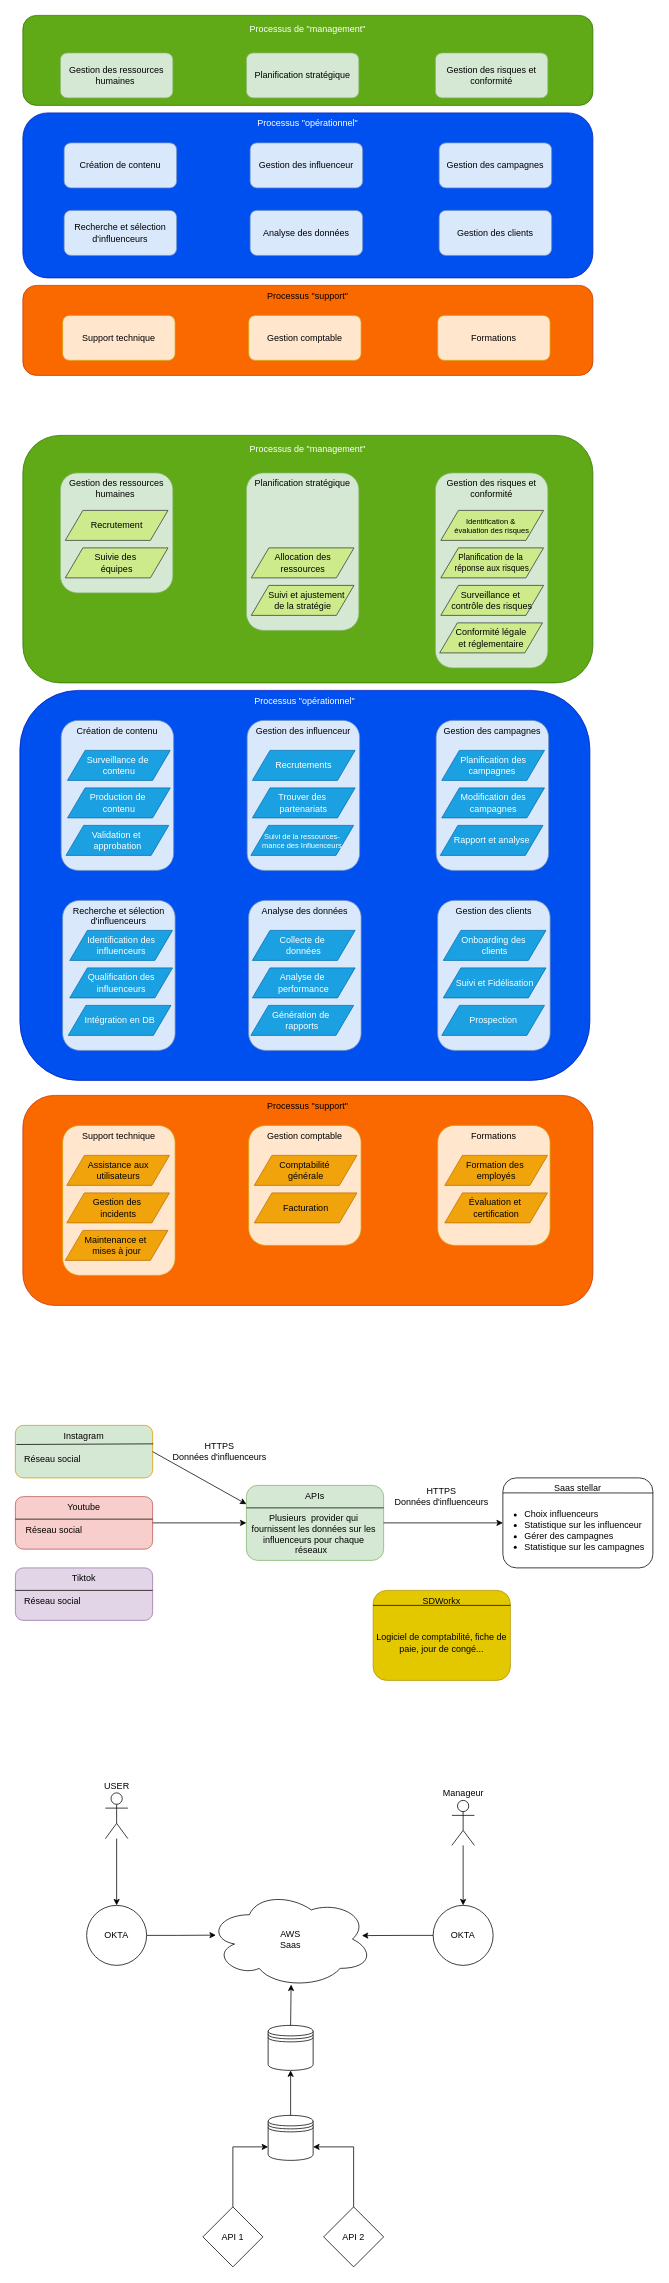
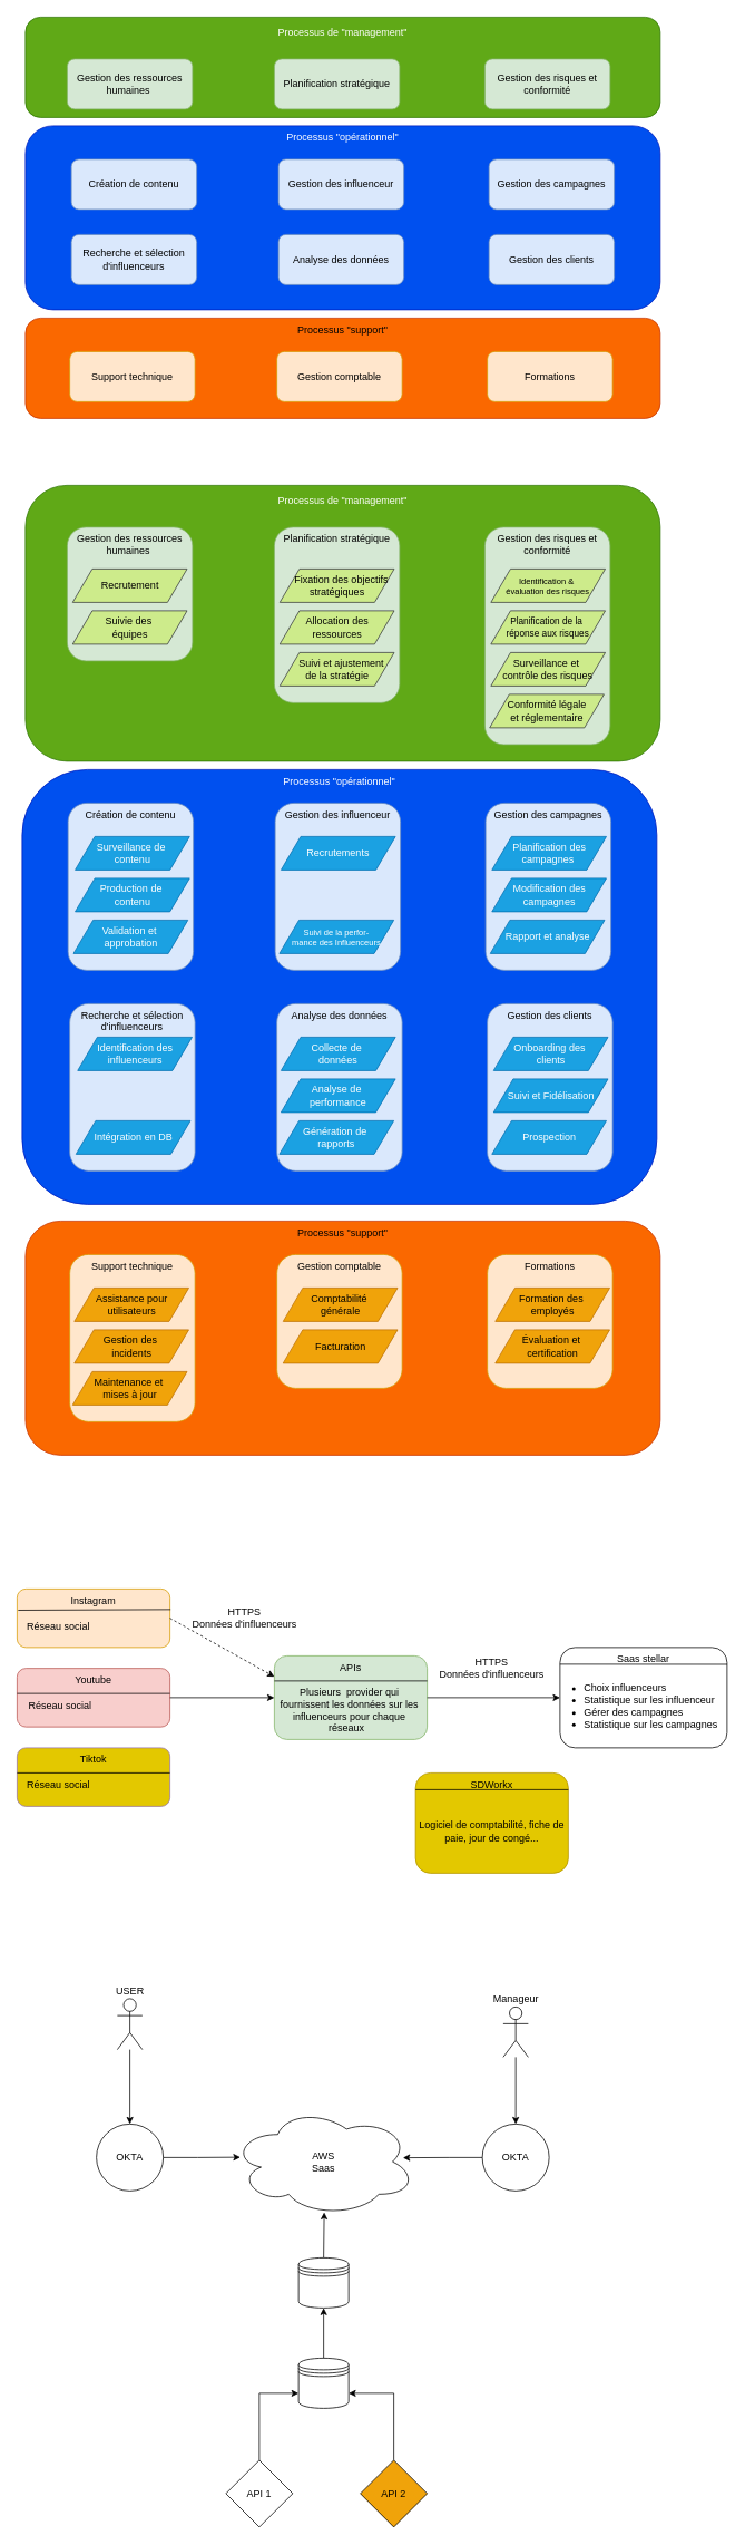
+ <mxCell id="23" value="&amp;nbsp; &amp;nbsp;Fixation des o&lt;span style=&quot;background-color: initial;&quot;&gt;bjectifs&lt;/span&gt;&lt;div&gt;&lt;span style=&quot;background-color: initial;&quot;&gt;stratégiques&lt;/span&gt;&lt;/div&gt;" style="shape=parallelogram;perimeter=parallelogramPerimeter;whiteSpace=wrap;html=1;fixedSize=1;size=23.5;fillColor=#cdeb8b;strokeColor=#36393d;" parent="1" vertex="1"><mxGeometry x="334.5" y="680" width="137" height="40" as="geometry" /></mxCell>
- <mxCell id="42" value="&lt;div&gt;Trouver des&amp;nbsp;&lt;/div&gt;&lt;div&gt;partenariats&lt;/div&gt;" style="shape=parallelogram;perimeter=parallelogramPerimeter;whiteSpace=wrap;html=1;fixedSize=1;size=23.5;fillColor=#1ba1e2;strokeColor=#006EAF;fontColor=#ffffff;" parent="1" vertex="1"><mxGeometry x="336" y="1050" width="137" height="40" as="geometry" /></mxCell>
- <mxCell id="43" value="&lt;div style=&quot;font-size: 10px;&quot;&gt;Suivi de la&amp;nbsp;&lt;span style=&quot;background-color: initial; font-size: 10px;&quot;&gt;ressources-&lt;/span&gt;&lt;/div&gt;&lt;div style=&quot;font-size: 10px;&quot;&gt;&lt;span style=&quot;background-color: initial; font-size: 10px;&quot;&gt;mance des Influenceurs&lt;/span&gt;&lt;/div&gt;" style="shape=parallelogram;perimeter=parallelogramPerimeter;whiteSpace=wrap;html=1;fixedSize=1;size=23.5;fillColor=#1ba1e2;strokeColor=#006EAF;fontColor=#ffffff;fontSize=10;" parent="1" vertex="1"><mxGeometry x="334" y="1100" width="137" height="40" as="geometry" /></mxCell>
+ <mxCell id="43" value="&lt;div style=&quot;font-size: 10px;&quot;&gt;Suivi de la&amp;nbsp;&lt;span style=&quot;background-color: initial; font-size: 10px;&quot;&gt;perfor-&lt;/span&gt;&lt;/div&gt;&lt;div style=&quot;font-size: 10px;&quot;&gt;&lt;span style=&quot;background-color: initial; font-size: 10px;&quot;&gt;mance des Influenceurs&lt;/span&gt;&lt;/div&gt;" style="shape=parallelogram;perimeter=parallelogramPerimeter;whiteSpace=wrap;html=1;fixedSize=1;size=23.5;fillColor=#1ba1e2;strokeColor=#006EAF;fontColor=#ffffff;fontSize=10;" parent="1" vertex="1"><mxGeometry x="334" y="1100" width="137" height="40" as="geometry" /></mxCell>
- <mxCell id="48" value="&lt;div&gt;Qualification des influenceurs&lt;br&gt;&lt;/div&gt;" style="shape=parallelogram;perimeter=parallelogramPerimeter;whiteSpace=wrap;html=1;fixedSize=1;size=23.5;fillColor=#1ba1e2;strokeColor=#006EAF;fontColor=#ffffff;" parent="1" vertex="1"><mxGeometry x="92.5" y="1290" width="137" height="40" as="geometry" /></mxCell>
- <mxCell id="60" value="Assistance aux utilisateurs" style="shape=parallelogram;perimeter=parallelogramPerimeter;whiteSpace=wrap;html=1;fixedSize=1;size=23.5;fillColor=#f0a30a;strokeColor=#BD7000;fontColor=#000000;" parent="1" vertex="1"><mxGeometry x="88.5" y="1540" width="137" height="40" as="geometry" /></mxCell>
+ <mxCell id="60" value="Assistance pour utilisateurs" style="shape=parallelogram;perimeter=parallelogramPerimeter;whiteSpace=wrap;html=1;fixedSize=1;size=23.5;fillColor=#f0a30a;strokeColor=#BD7000;fontColor=#000000;" parent="1" vertex="1"><mxGeometry x="88.5" y="1540" width="137" height="40" as="geometry" /></mxCell>
- <mxCell id="68" value="Instagram" style="rounded=1;whiteSpace=wrap;html=1;verticalAlign=top;fillColor=#d5e8d4;strokeColor=#d79b00;" vertex="1" parent="1"><mxGeometry x="20" y="1900" width="183" height="70" as="geometry" /></mxCell>
+ <mxCell id="68" value="Instagram" style="rounded=1;whiteSpace=wrap;html=1;verticalAlign=top;fillColor=#ffe6cc;strokeColor=#d79b00;" vertex="1" parent="1"><mxGeometry x="20" y="1900" width="183" height="70" as="geometry" /></mxCell>
- <mxCell id="72" value="" style="endArrow=classic;html=1;rounded=0;exitX=1;exitY=0.5;exitDx=0;exitDy=0;entryX=0;entryY=0.25;entryDx=0;entryDy=0;" edge="1" parent="1" source="68" target="71"><mxGeometry width="50" height="50" relative="1" as="geometry"><mxPoint x="370" y="2050" as="sourcePoint" /><mxPoint x="420" y="2000" as="targetPoint" /></mxGeometry></mxCell>
+ <mxCell id="72" value="" style="endArrow=classic;html=1;rounded=0;exitX=1;exitY=0.5;exitDx=0;exitDy=0;entryX=0;entryY=0.25;entryDx=0;entryDy=0;dashed=1;" edge="1" parent="1" source="68" target="71"><mxGeometry width="50" height="50" relative="1" as="geometry"><mxPoint x="370" y="2050" as="sourcePoint" /><mxPoint x="420" y="2000" as="targetPoint" /></mxGeometry></mxCell>
- <mxCell id="70" value="Tiktok" style="rounded=1;whiteSpace=wrap;html=1;verticalAlign=top;fillColor=#e1d5e7;strokeColor=#9673a6;" vertex="1" parent="1"><mxGeometry x="20" y="2090" width="183" height="70" as="geometry" /></mxCell>
+ <mxCell id="70" value="Tiktok" style="rounded=1;whiteSpace=wrap;html=1;verticalAlign=top;fillColor=#e3c800;strokeColor=#9673a6;" vertex="1" parent="1"><mxGeometry x="20" y="2090" width="183" height="70" as="geometry" /></mxCell>
- <mxCell id="102" value="API 2" style="rhombus;whiteSpace=wrap;html=1;" vertex="1" parent="1"><mxGeometry x="431" y="2942" width="80" height="80" as="geometry" /></mxCell>
+ <mxCell id="102" value="API 2" style="rhombus;whiteSpace=wrap;html=1;fillColor=#f0a30a;" vertex="1" parent="1"><mxGeometry x="431" y="2942" width="80" height="80" as="geometry" /></mxCell>
